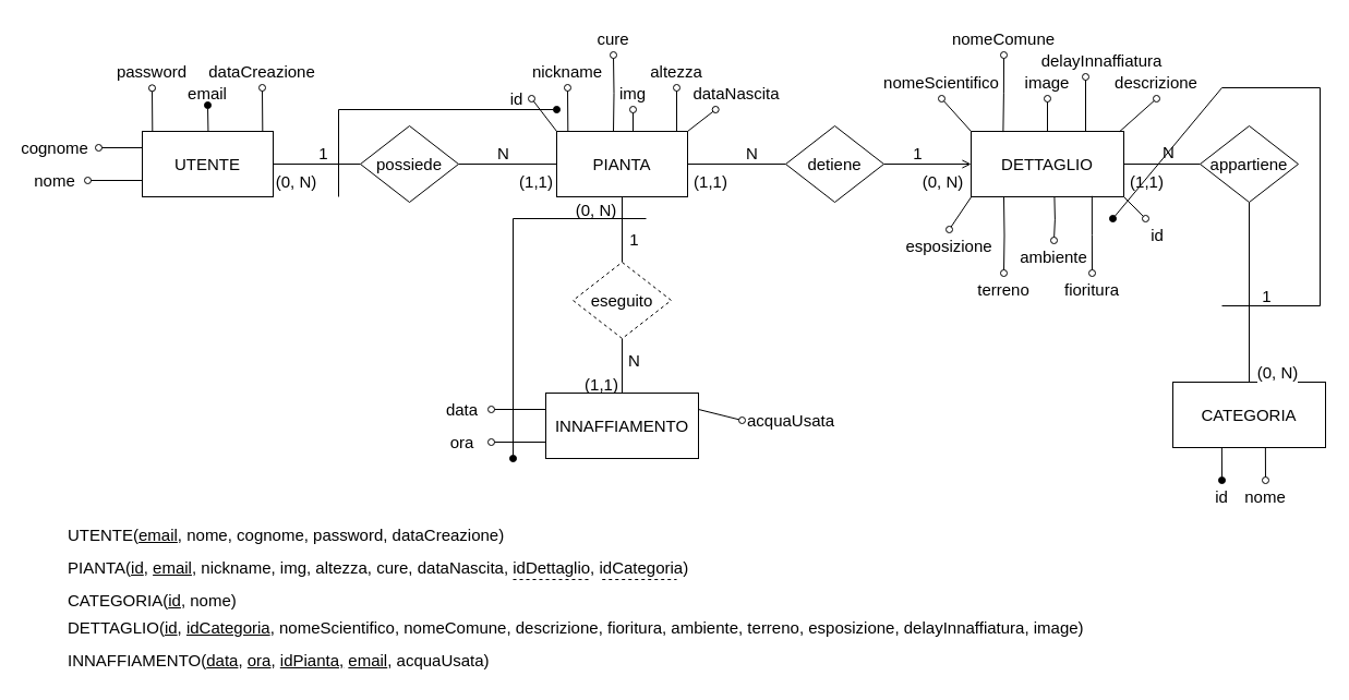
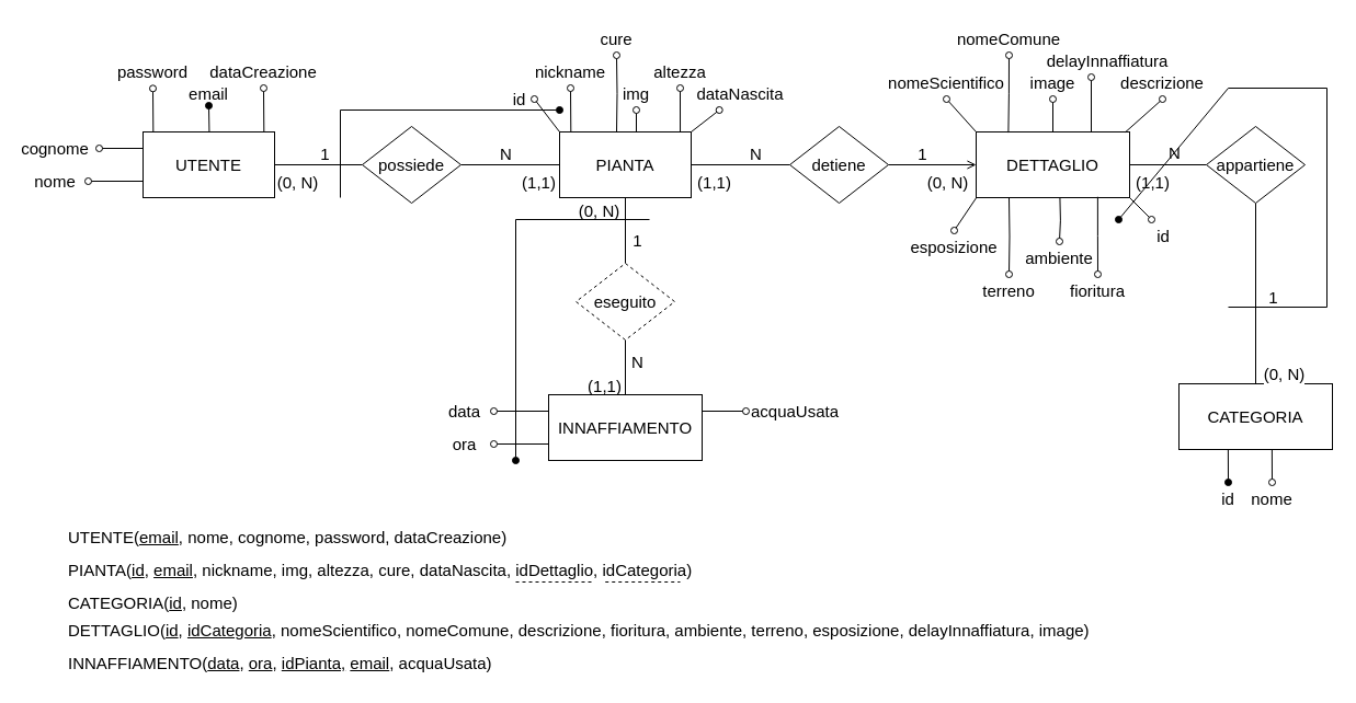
- <mxCell id="88" value="acquaUsata" style="text;html=1;strokeColor=none;fillColor=none;align=center;verticalAlign=middle;whiteSpace=wrap;rounded=0;fontSize=15;" parent="1" vertex="1"><mxGeometry x="680" y="370" width="90" height="30" as="geometry" /></mxCell>
+ <mxCell id="88" value="acquaUsata" style="text;html=1;strokeColor=none;fillColor=none;align=center;verticalAlign=middle;whiteSpace=wrap;rounded=0;fontSize=15;" parent="1" vertex="1"><mxGeometry x="680" y="360" width="90" height="30" as="geometry" /></mxCell>
